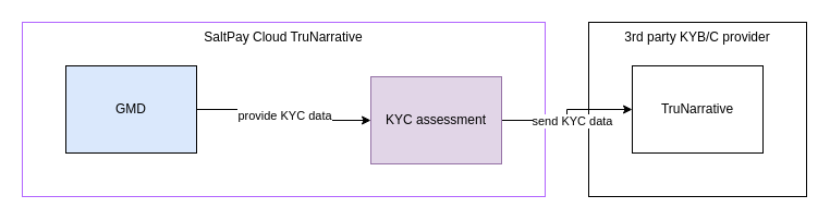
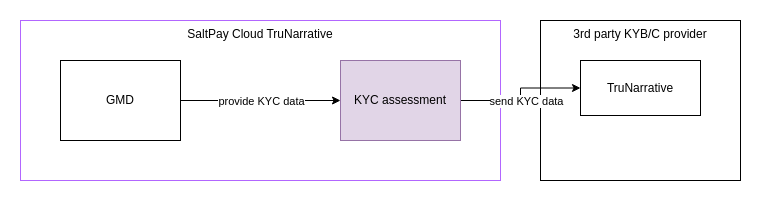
- <mxCell id="9" value="GMD" style="rounded=0;whiteSpace=wrap;html=1;fillColor=#dae8fc;" vertex="1" parent="1"><mxGeometry x="60" y="60" width="120" height="80" as="geometry" /></mxCell>
+ <mxCell id="9" value="GMD" style="rounded=0;whiteSpace=wrap;html=1;" vertex="1" parent="1"><mxGeometry x="60" y="60" width="120" height="80" as="geometry" /></mxCell>
- <mxCell id="10" value="&lt;div&gt;TruNarrative&lt;/div&gt;" style="rounded=0;whiteSpace=wrap;html=1;" vertex="1" parent="1"><mxGeometry x="580" y="60" width="120" height="80" as="geometry" /></mxCell>
+ <mxCell id="10" value="&lt;div&gt;TruNarrative&lt;/div&gt;" style="rounded=0;whiteSpace=wrap;html=1;" vertex="1" parent="1"><mxGeometry x="580" y="60" width="120" height="55" as="geometry" /></mxCell>
- <mxCell id="6" value="KYC assessment" style="rounded=0;whiteSpace=wrap;html=1;fillColor=#e1d5e7;strokeColor=#9673a6;" vertex="1" parent="1"><mxGeometry x="340" y="70" width="120" height="80" as="geometry" /></mxCell>
+ <mxCell id="6" value="KYC assessment" style="rounded=0;whiteSpace=wrap;html=1;fillColor=#e1d5e7;strokeColor=#9673a6;" vertex="1" parent="1"><mxGeometry x="340" y="60" width="120" height="80" as="geometry" /></mxCell>
